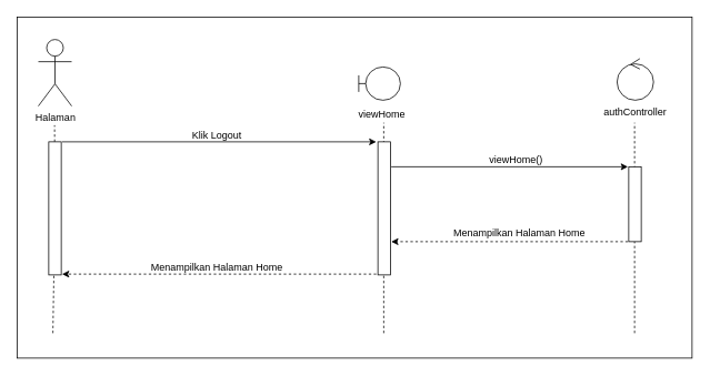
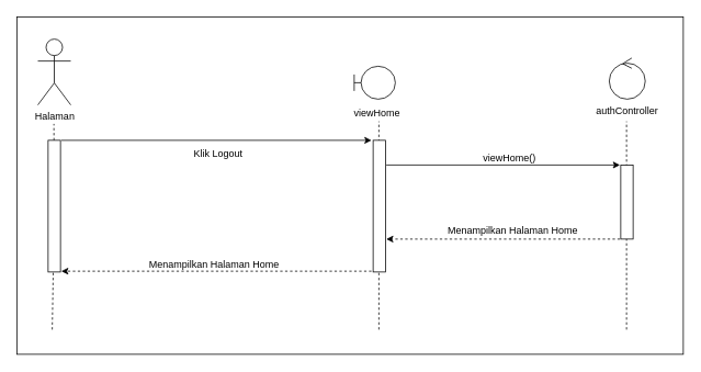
- <mxCell id="18" value="Klik Logout" style="text;html=1;strokeColor=none;fillColor=none;align=center;verticalAlign=middle;whiteSpace=wrap;rounded=0;" vertex="1" parent="1"><mxGeometry x="210" y="147" width="100" height="30" as="geometry" /></mxCell>
+ <mxCell id="18" value="Klik Logout" style="text;html=1;strokeColor=none;fillColor=none;align=center;verticalAlign=middle;whiteSpace=wrap;rounded=0;" vertex="1" parent="1"><mxGeometry x="215" y="172" width="100" height="30" as="geometry" /></mxCell>
